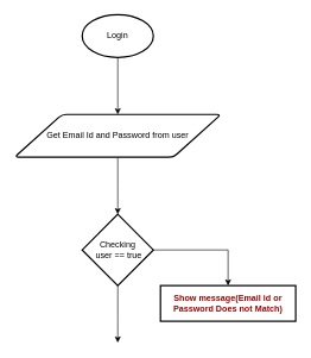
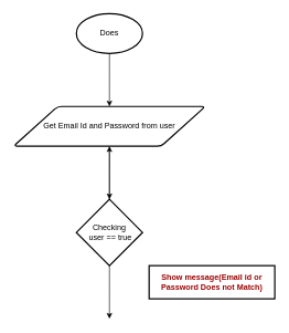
- <mxCell id="3" value="Login" style="strokeWidth=2;html=1;shape=mxgraph.flowchart.start_1;whiteSpace=wrap;" vertex="1" parent="1"><mxGeometry x="115" y="20" width="100" height="60" as="geometry" /></mxCell>
+ <mxCell id="3" value="Does" style="strokeWidth=2;html=1;shape=mxgraph.flowchart.start_1;whiteSpace=wrap;" vertex="1" parent="1"><mxGeometry x="115" y="20" width="100" height="60" as="geometry" /></mxCell>
- <mxCell id="6" value="" style="edgeStyle=orthogonalEdgeStyle;rounded=0;orthogonalLoop=1;jettySize=auto;html=1;entryX=0.5;entryY=0;entryDx=0;entryDy=0;" edge="1" parent="1" source="8" target="9"><mxGeometry relative="1" as="geometry"><mxPoint x="295" y="400" as="targetPoint" /></mxGeometry></mxCell>
+ <mxCell id="6" value="" style="edgeStyle=orthogonalEdgeStyle;rounded=0;orthogonalLoop=1;jettySize=auto;html=1;" edge="1" parent="1" source="8" target="5"><mxGeometry relative="1" as="geometry"><mxPoint x="295" y="400" as="targetPoint" /></mxGeometry></mxCell>
